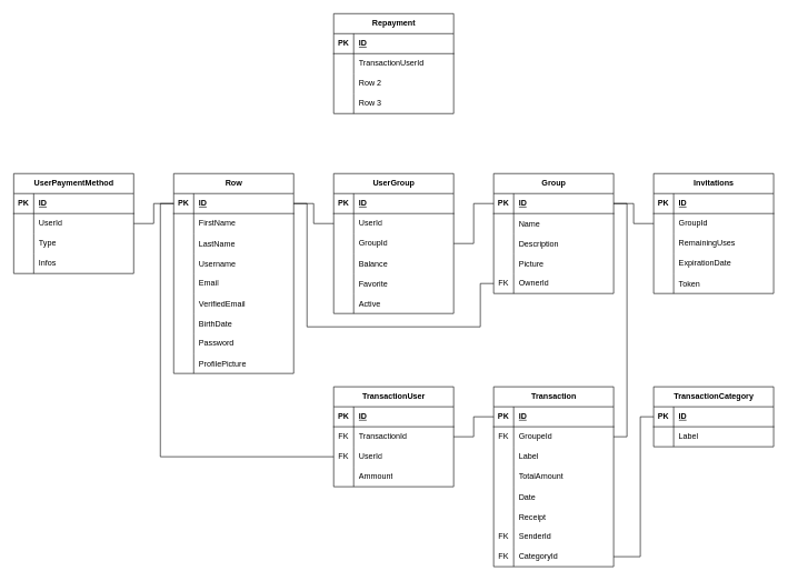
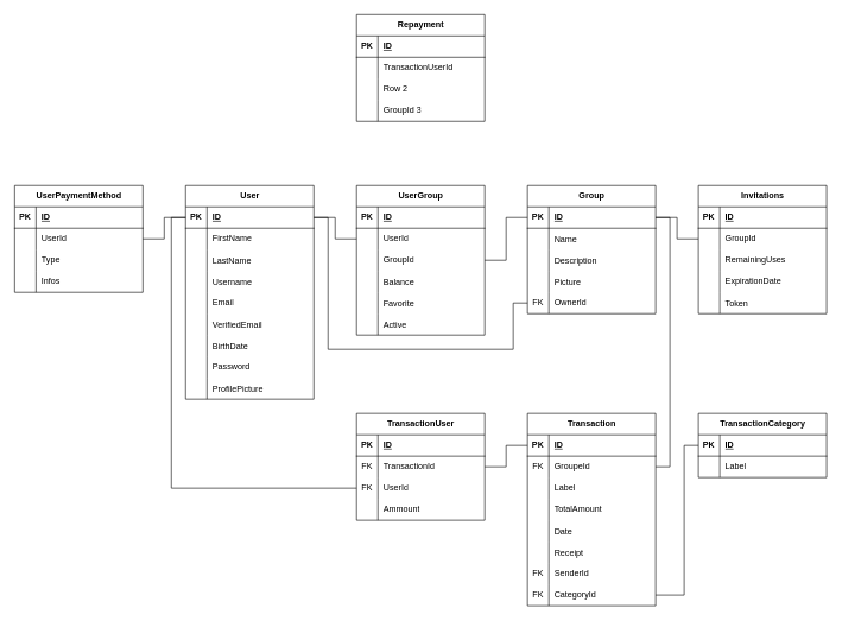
- <mxCell id="160" value="Row 3" style="shape=partialRectangle;connectable=0;fillColor=none;top=0;left=0;bottom=0;right=0;align=left;spacingLeft=6;overflow=hidden;whiteSpace=wrap;html=1;" vertex="1" parent="158"><mxGeometry x="30" width="150" height="30" as="geometry"><mxRectangle width="150" height="30" as="alternateBounds" /></mxGeometry></mxCell>
+ <mxCell id="160" value="GroupId 3" style="shape=partialRectangle;connectable=0;fillColor=none;top=0;left=0;bottom=0;right=0;align=left;spacingLeft=6;overflow=hidden;whiteSpace=wrap;html=1;" vertex="1" parent="158"><mxGeometry x="30" width="150" height="30" as="geometry"><mxRectangle width="150" height="30" as="alternateBounds" /></mxGeometry></mxCell>
- <mxCell id="2" value="Row" style="shape=table;startSize=30;container=1;collapsible=1;childLayout=tableLayout;fixedRows=1;rowLines=0;fontStyle=1;align=center;resizeLast=1;html=1;" parent="1" vertex="1"><mxGeometry x="260" y="260" width="180" height="300" as="geometry" /></mxCell>
+ <mxCell id="2" value="User" style="shape=table;startSize=30;container=1;collapsible=1;childLayout=tableLayout;fixedRows=1;rowLines=0;fontStyle=1;align=center;resizeLast=1;html=1;" parent="1" vertex="1"><mxGeometry x="260" y="260" width="180" height="300" as="geometry" /></mxCell>
